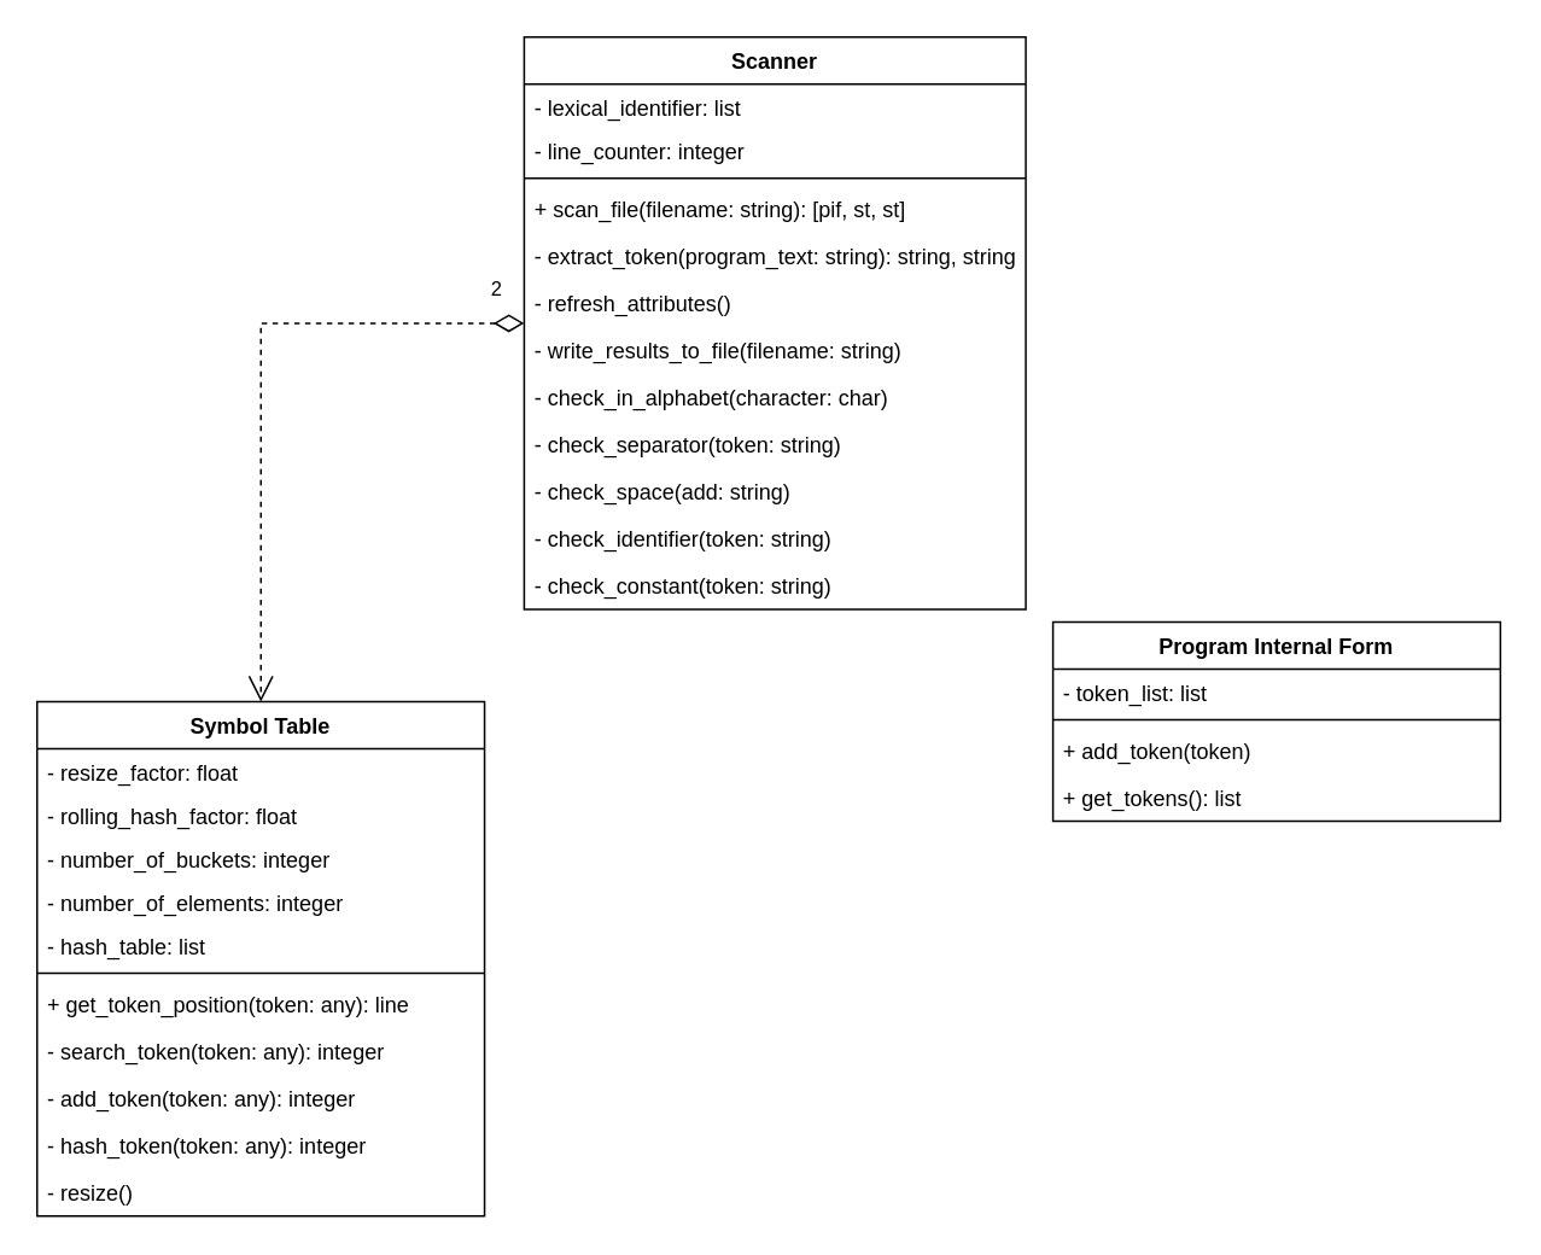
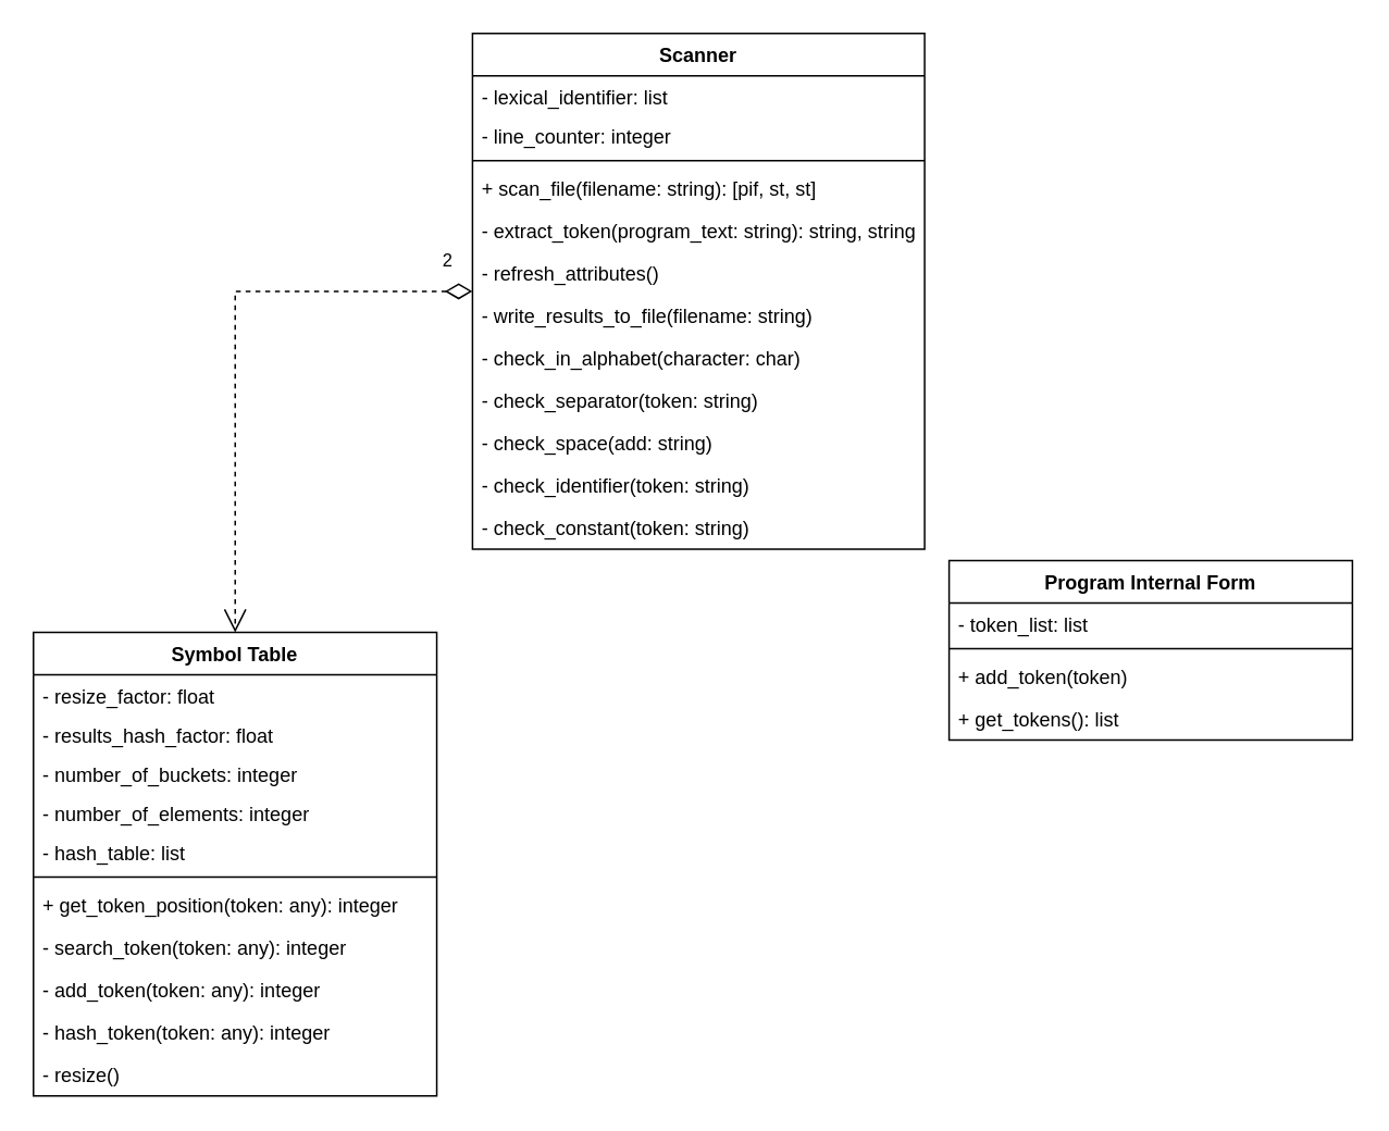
- <mxCell id="4" value="- rolling_hash_factor: float" style="text;align=left;verticalAlign=top;spacingLeft=4;spacingRight=4;overflow=hidden;rotatable=0;points=[[0,0.5],[1,0.5]];portConstraint=eastwest;" parent="2" vertex="1"><mxGeometry y="50" width="247.1" height="24" as="geometry" /></mxCell>
+ <mxCell id="4" value="- results_hash_factor: float" style="text;align=left;verticalAlign=top;spacingLeft=4;spacingRight=4;overflow=hidden;rotatable=0;points=[[0,0.5],[1,0.5]];portConstraint=eastwest;" parent="2" vertex="1"><mxGeometry y="50" width="247.1" height="24" as="geometry" /></mxCell>
- <mxCell id="9" value="+ get_token_position(token: any): line" style="text;align=left;verticalAlign=top;spacingLeft=4;spacingRight=4;overflow=hidden;rotatable=0;points=[[0,0.5],[1,0.5]];portConstraint=eastwest;" parent="2" vertex="1"><mxGeometry y="154" width="247.1" height="26" as="geometry" /></mxCell>
+ <mxCell id="9" value="+ get_token_position(token: any): integer" style="text;align=left;verticalAlign=top;spacingLeft=4;spacingRight=4;overflow=hidden;rotatable=0;points=[[0,0.5],[1,0.5]];portConstraint=eastwest;" parent="2" vertex="1"><mxGeometry y="154" width="247.1" height="26" as="geometry" /></mxCell>
